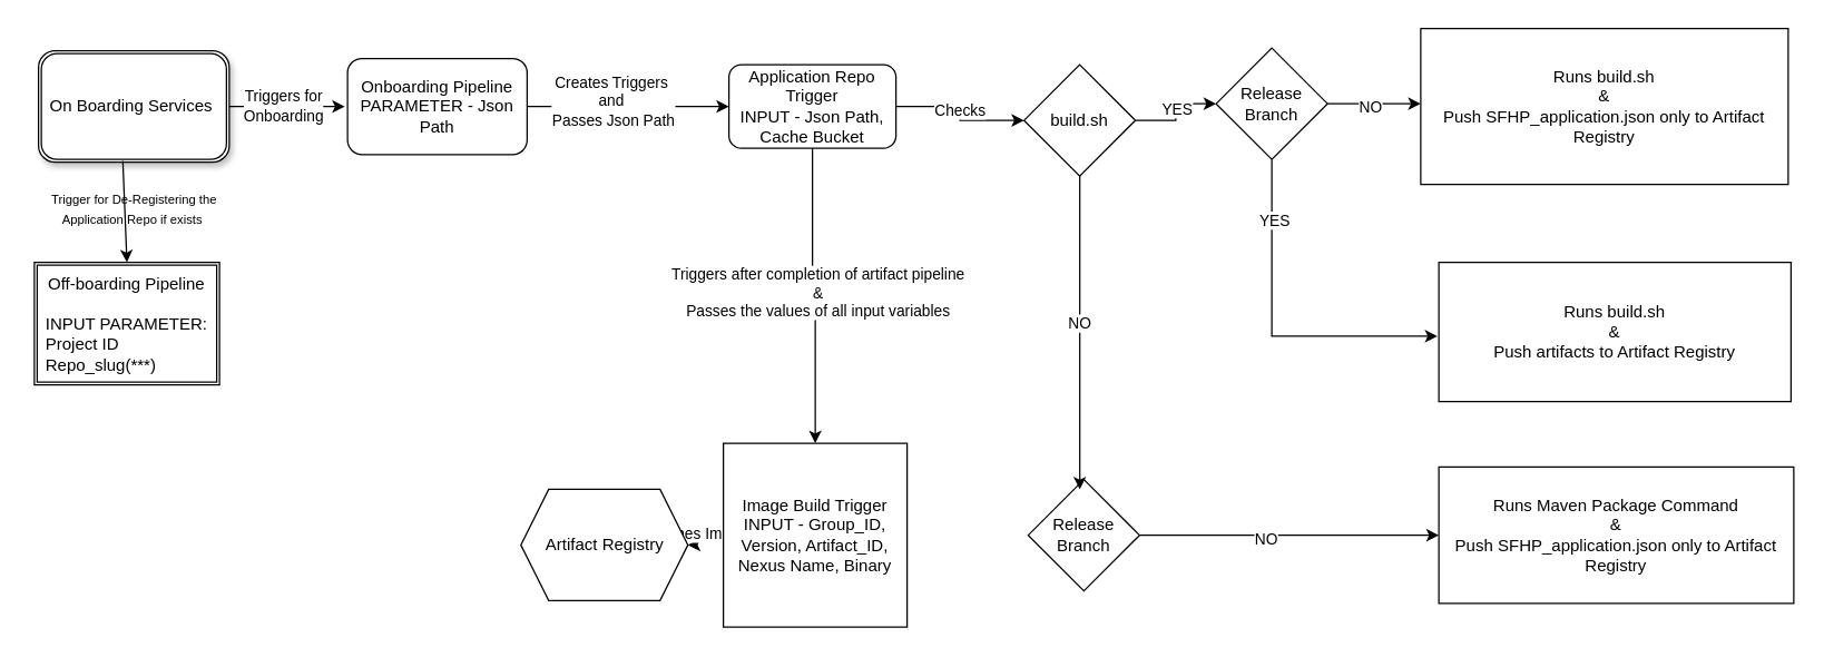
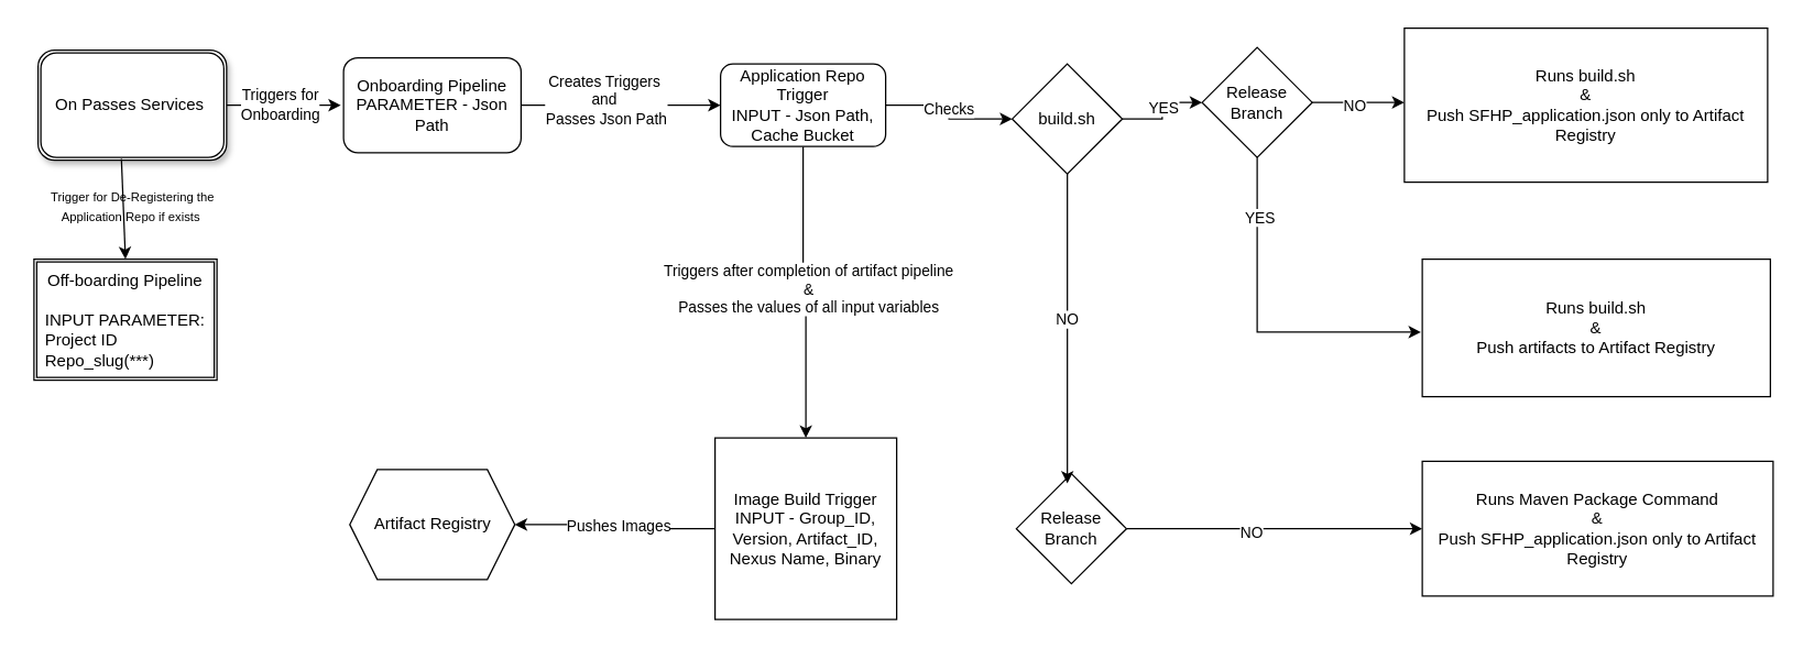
- <mxCell id="4" value="On Boarding Services&amp;nbsp;" style="shape=ext;double=1;rounded=1;whiteSpace=wrap;html=1;shadow=1;" parent="1" vertex="1"><mxGeometry x="27" y="36" width="137" height="80" as="geometry" /></mxCell>
+ <mxCell id="4" value="On Passes Services&amp;nbsp;" style="shape=ext;double=1;rounded=1;whiteSpace=wrap;html=1;shadow=1;" parent="1" vertex="1"><mxGeometry x="27" y="36" width="137" height="80" as="geometry" /></mxCell>
- <mxCell id="35" value="Artifact Registry" style="shape=hexagon;perimeter=hexagonPerimeter2;whiteSpace=wrap;html=1;fixedSize=1;" vertex="1" parent="1"><mxGeometry x="373.5" y="351" width="120" height="80" as="geometry" /></mxCell>
+ <mxCell id="35" value="Artifact Registry" style="shape=hexagon;perimeter=hexagonPerimeter2;whiteSpace=wrap;html=1;fixedSize=1;" vertex="1" parent="1"><mxGeometry x="253.5" y="341" width="120" height="80" as="geometry" /></mxCell>
